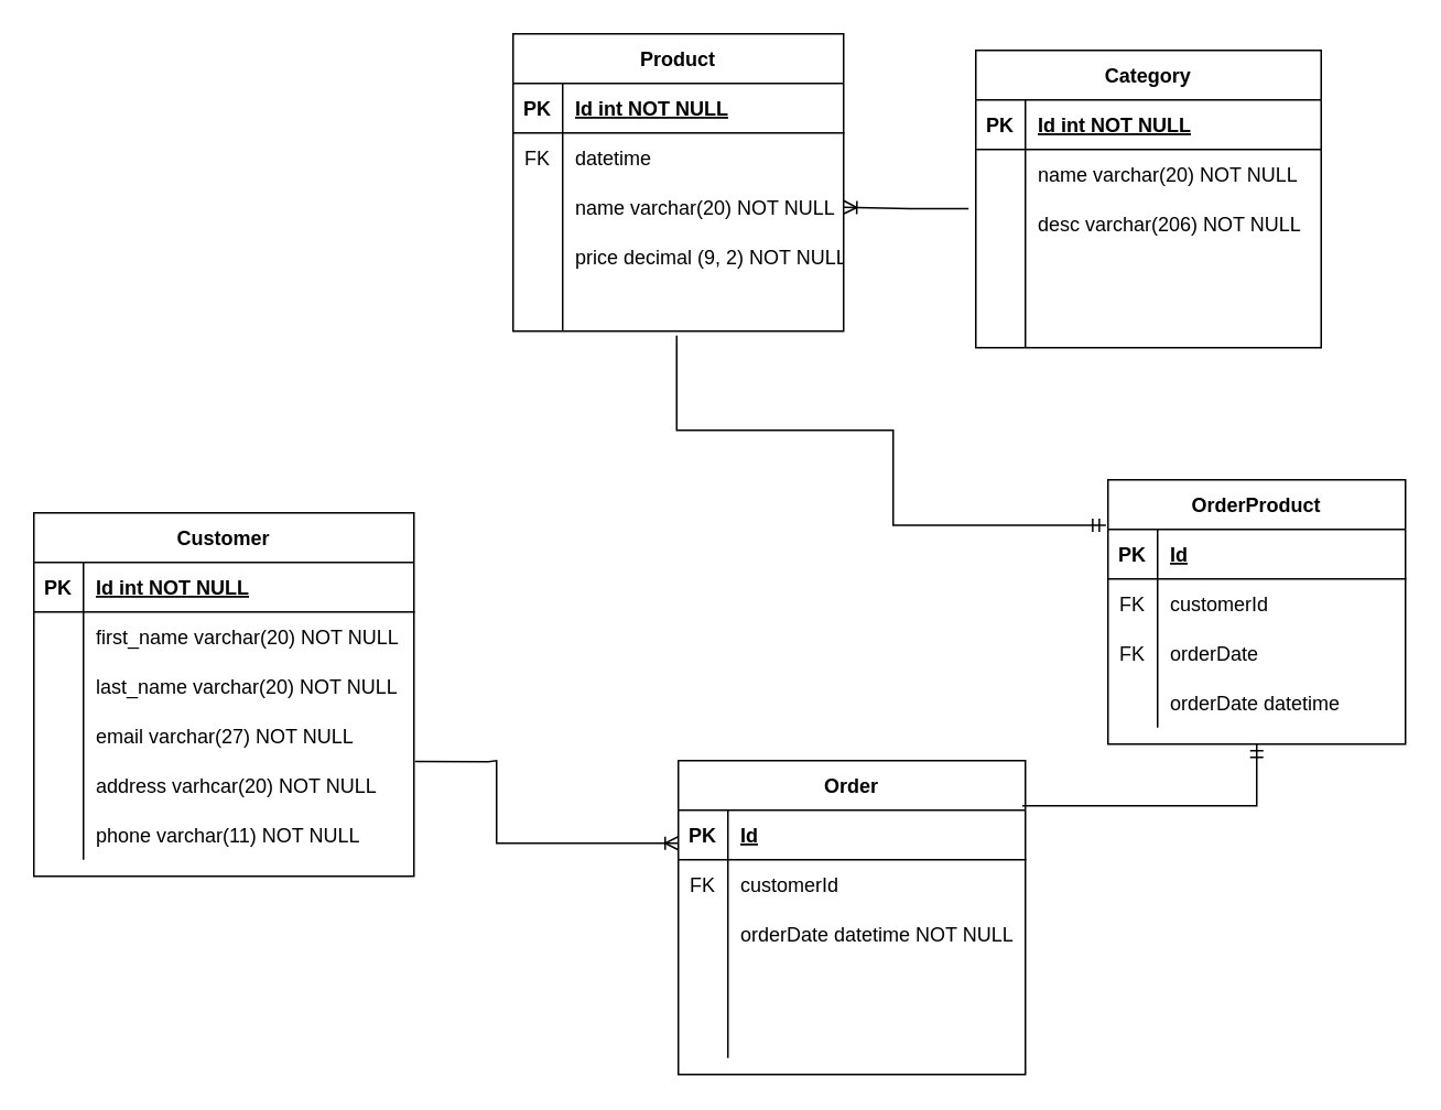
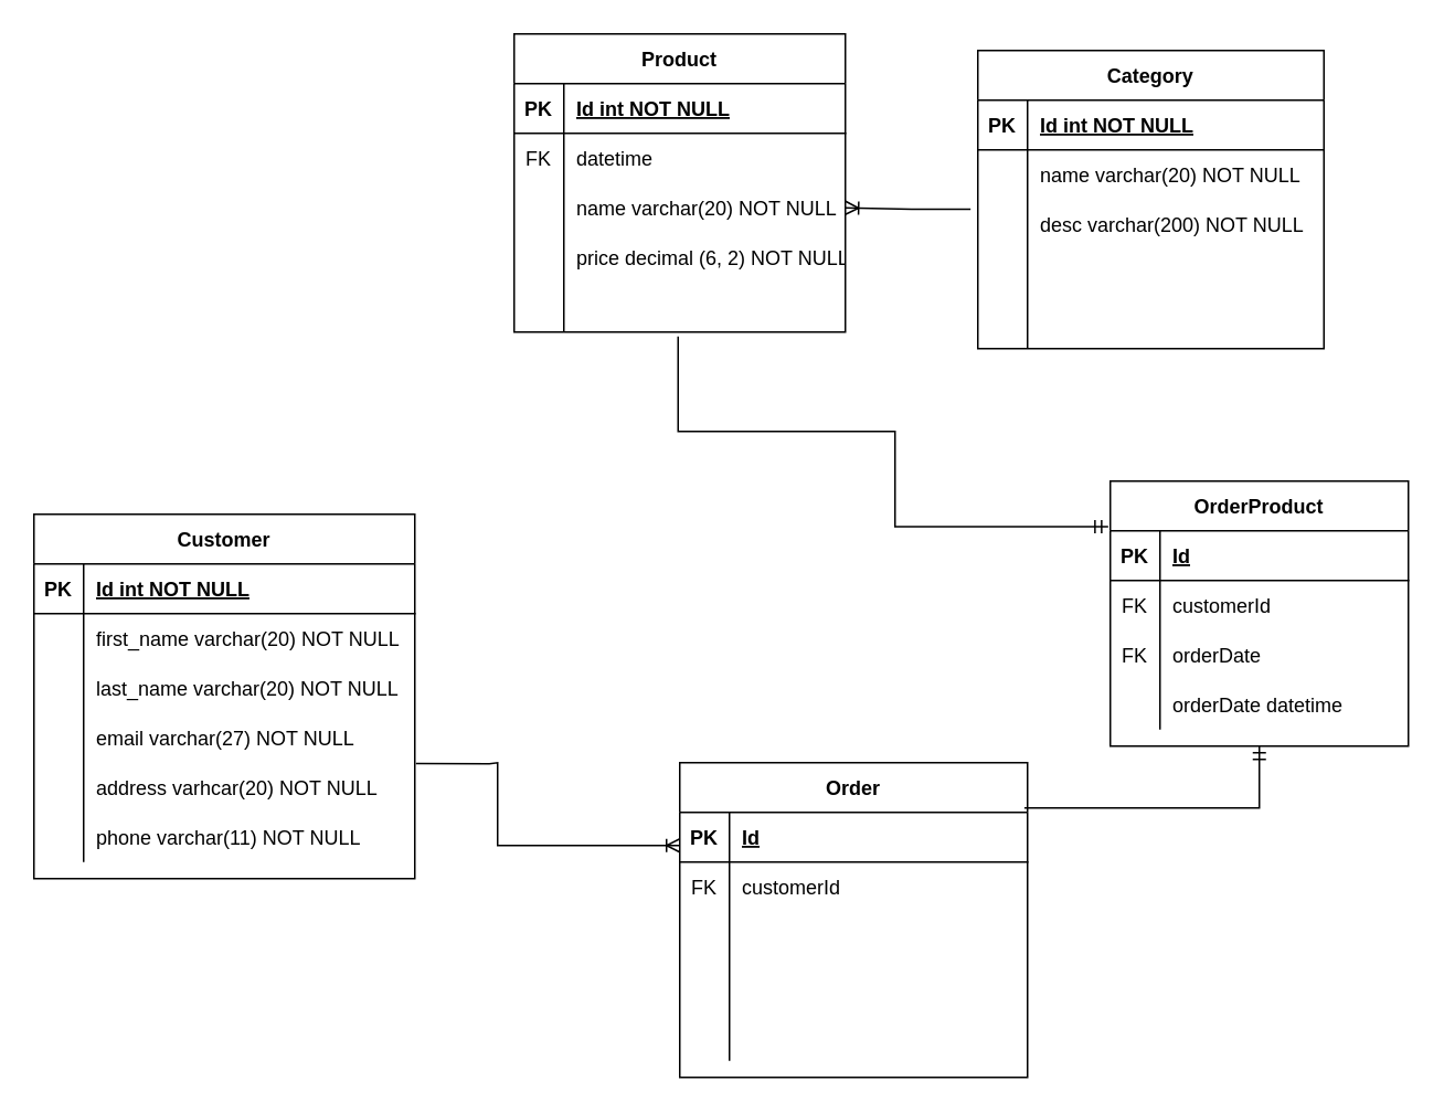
- <mxCell id="62" value="desc varchar(206) NOT NULL" style="shape=partialRectangle;connectable=0;fillColor=none;top=0;left=0;bottom=0;right=0;align=left;spacingLeft=6;overflow=hidden;" parent="60" vertex="1"><mxGeometry x="30" width="179" height="30" as="geometry"><mxRectangle width="179" height="30" as="alternateBounds" /></mxGeometry></mxCell>
+ <mxCell id="62" value="desc varchar(200) NOT NULL" style="shape=partialRectangle;connectable=0;fillColor=none;top=0;left=0;bottom=0;right=0;align=left;spacingLeft=6;overflow=hidden;" parent="60" vertex="1"><mxGeometry x="30" width="179" height="30" as="geometry"><mxRectangle width="179" height="30" as="alternateBounds" /></mxGeometry></mxCell>
- <mxCell id="14" value="price decimal (9, 2) NOT NULL" style="shape=partialRectangle;connectable=0;fillColor=none;top=0;left=0;bottom=0;right=0;align=left;spacingLeft=6;overflow=hidden;" parent="12" vertex="1"><mxGeometry x="30" width="170" height="30" as="geometry"><mxRectangle width="170" height="30" as="alternateBounds" /></mxGeometry></mxCell>
+ <mxCell id="14" value="price decimal (6, 2) NOT NULL" style="shape=partialRectangle;connectable=0;fillColor=none;top=0;left=0;bottom=0;right=0;align=left;spacingLeft=6;overflow=hidden;" parent="12" vertex="1"><mxGeometry x="30" width="170" height="30" as="geometry"><mxRectangle width="170" height="30" as="alternateBounds" /></mxGeometry></mxCell>
- <mxCell id="86" value="orderDate datetime NOT NULL" style="shape=partialRectangle;connectable=0;fillColor=none;top=0;left=0;bottom=0;right=0;align=left;spacingLeft=6;overflow=hidden;" vertex="1" parent="1"><mxGeometry x="440" y="550" width="180" height="30" as="geometry"><mxRectangle width="150" height="30" as="alternateBounds" /></mxGeometry></mxCell>
